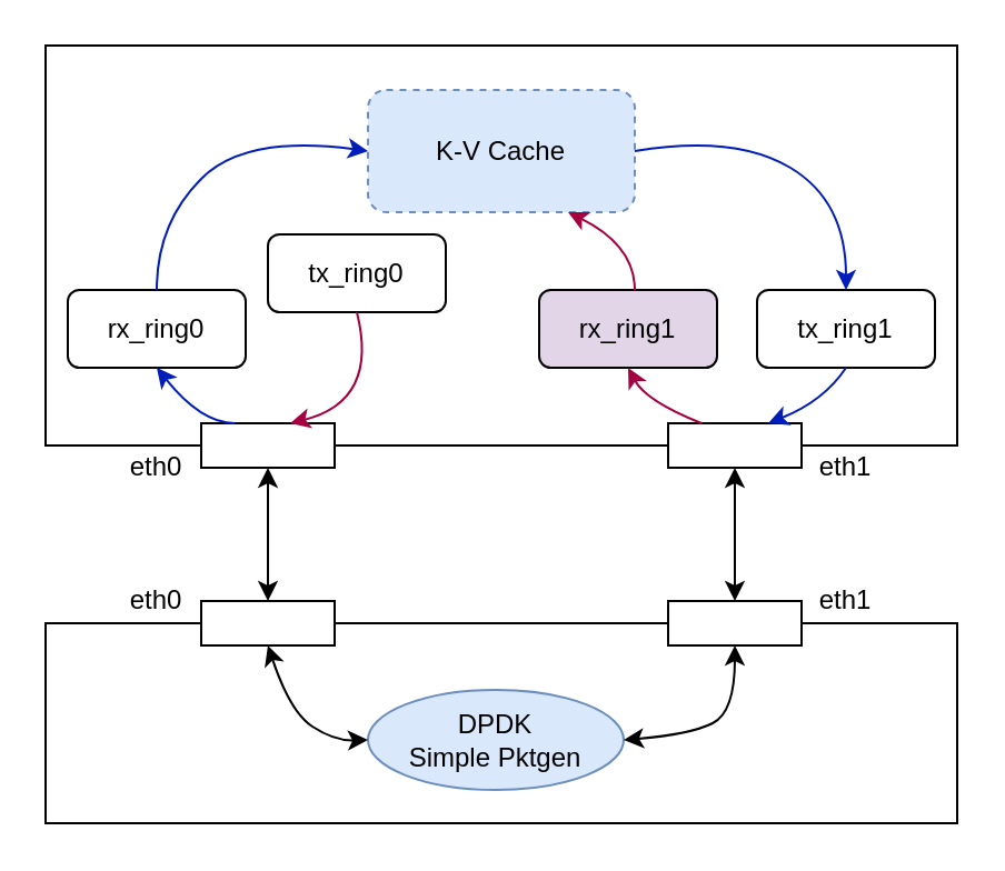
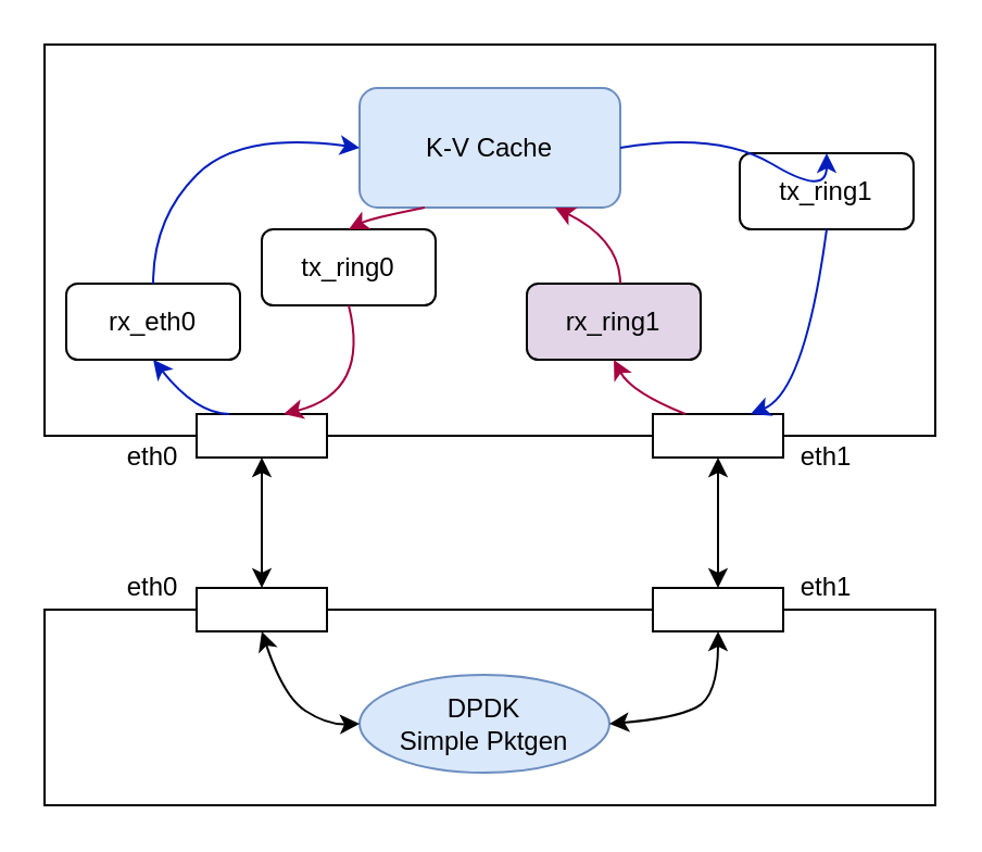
- <mxCell id="6" value="K-V Cache" style="rounded=1;whiteSpace=wrap;html=1;fillColor=#dae8fc;strokeColor=#6c8ebf;dashed=1;" vertex="1" parent="1"><mxGeometry x="165" y="40" width="120" height="55" as="geometry" /></mxCell>
+ <mxCell id="6" value="K-V Cache" style="rounded=1;whiteSpace=wrap;html=1;fillColor=#dae8fc;strokeColor=#6c8ebf;" vertex="1" parent="1"><mxGeometry x="165" y="40" width="120" height="55" as="geometry" /></mxCell>
+ <mxCell id="19" value="" style="curved=1;endArrow=classic;html=1;exitX=0.25;exitY=1;exitDx=0;exitDy=0;entryX=0.5;entryY=0;entryDx=0;entryDy=0;fillColor=#d80073;strokeColor=#A50040;" edge="1" parent="1" source="6" target="5"><mxGeometry width="50" height="50" relative="1" as="geometry"><mxPoint x="190" y="130" as="sourcePoint" /><mxPoint x="220" y="95" as="targetPoint" /><Array as="points"><mxPoint x="170" y="100" /></Array></mxGeometry></mxCell>
- <mxCell id="9" value="tx_ring1" style="rounded=1;whiteSpace=wrap;html=1;" vertex="1" parent="1"><mxGeometry x="340" y="130" width="80" height="35" as="geometry" /></mxCell>
+ <mxCell id="9" value="tx_ring1" style="rounded=1;whiteSpace=wrap;html=1;" vertex="1" parent="1"><mxGeometry x="340" y="70" width="80" height="35" as="geometry" /></mxCell>
- <mxCell id="7" value="rx_ring0" style="rounded=1;whiteSpace=wrap;html=1;" vertex="1" parent="1"><mxGeometry x="30" y="130" width="80" height="35" as="geometry" /></mxCell>
+ <mxCell id="7" value="rx_eth0" style="rounded=1;whiteSpace=wrap;html=1;" vertex="1" parent="1"><mxGeometry x="30" y="130" width="80" height="35" as="geometry" /></mxCell>
